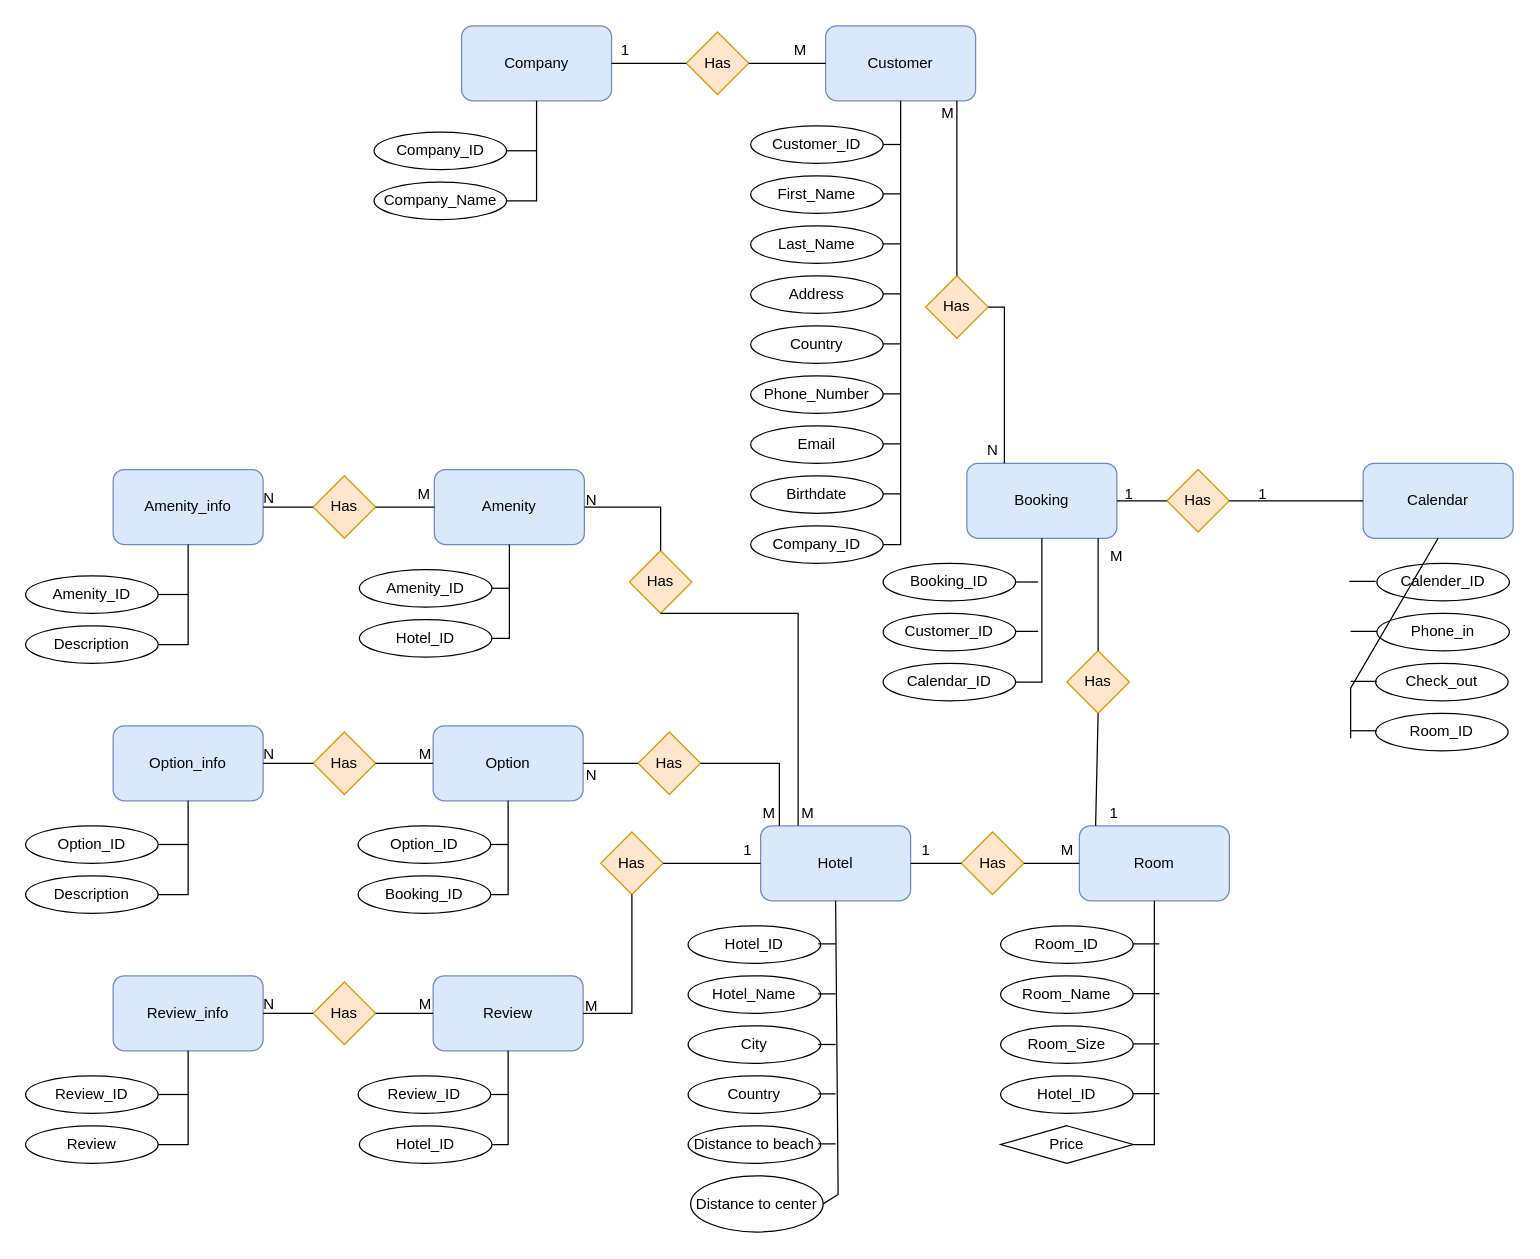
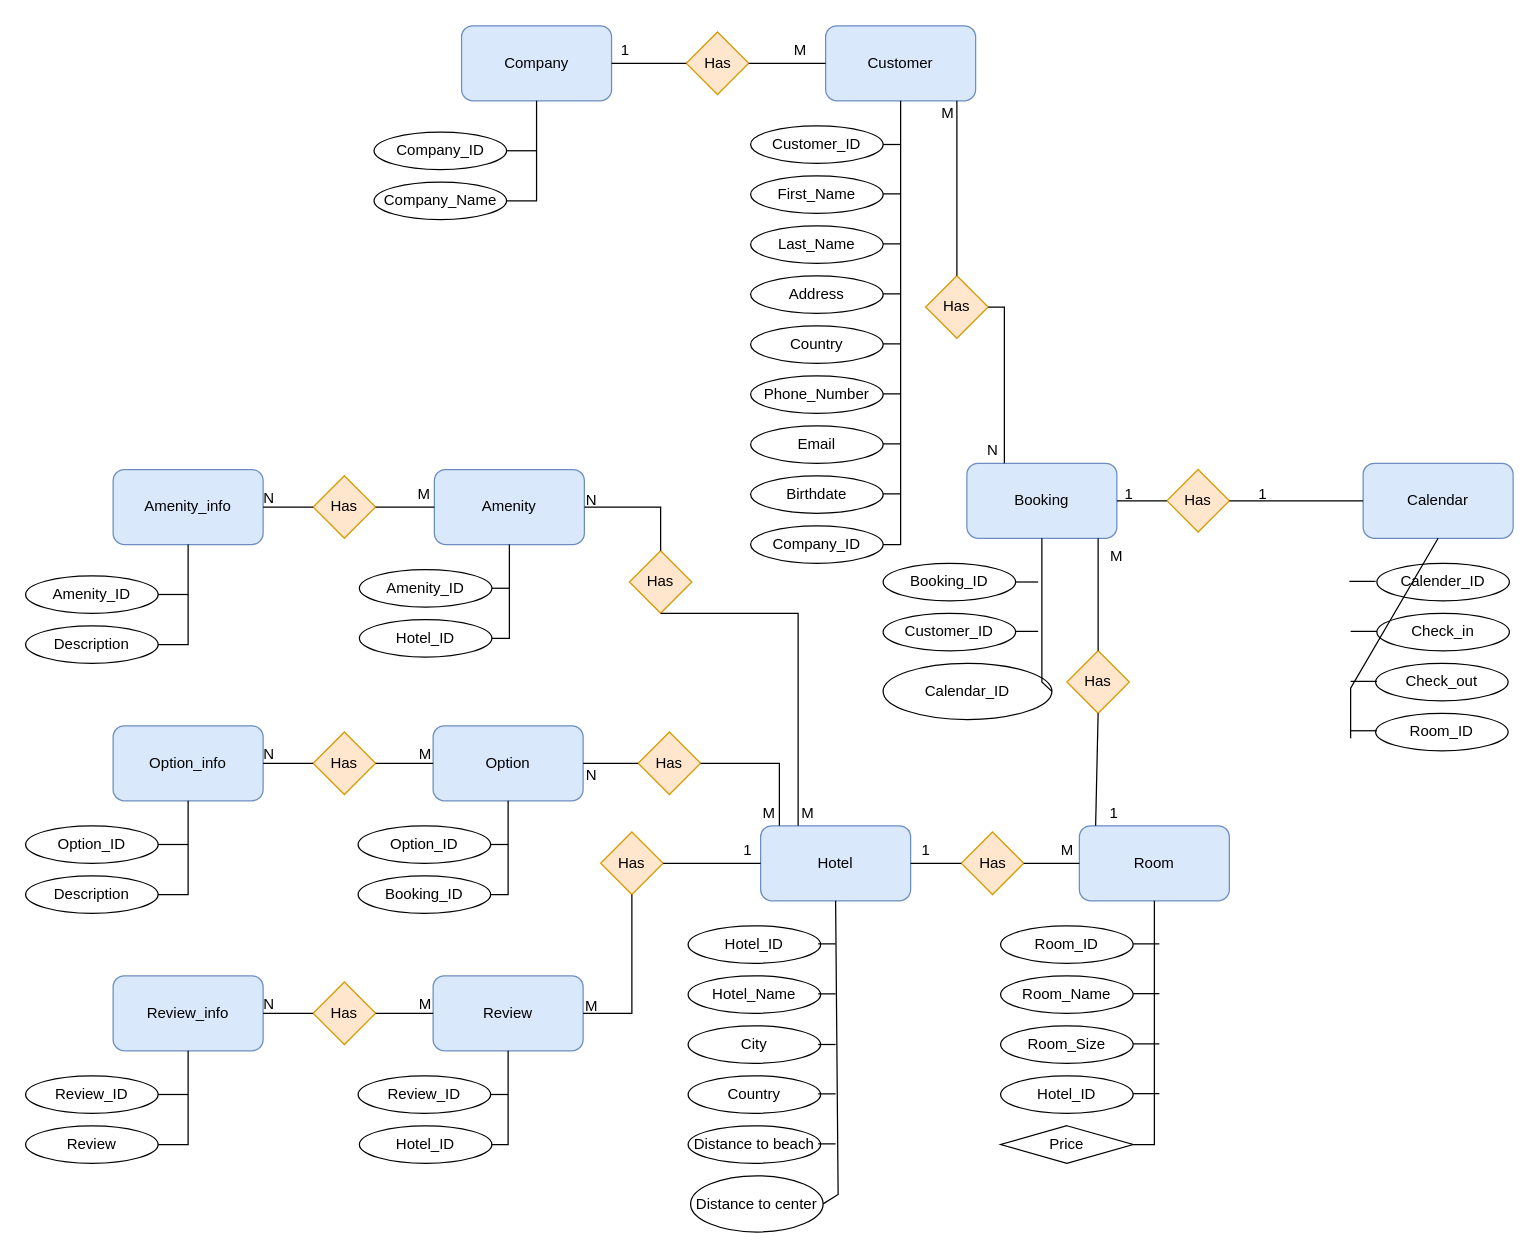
- <mxCell id="9" value="Phone_in" style="ellipse;whiteSpace=wrap;html=1;" parent="1" vertex="1"><mxGeometry x="1101" y="490" width="106" height="30" as="geometry" /></mxCell>
+ <mxCell id="9" value="Check_in" style="ellipse;whiteSpace=wrap;html=1;" parent="1" vertex="1"><mxGeometry x="1101" y="490" width="106" height="30" as="geometry" /></mxCell>
- <mxCell id="11" value="Calendar_ID" style="ellipse;whiteSpace=wrap;html=1;" parent="1" vertex="1"><mxGeometry x="706" y="530" width="106" height="30" as="geometry" /></mxCell>
+ <mxCell id="11" value="Calendar_ID" style="ellipse;whiteSpace=wrap;html=1;" parent="1" vertex="1"><mxGeometry x="706" y="530" width="135" height="45" as="geometry" /></mxCell>
